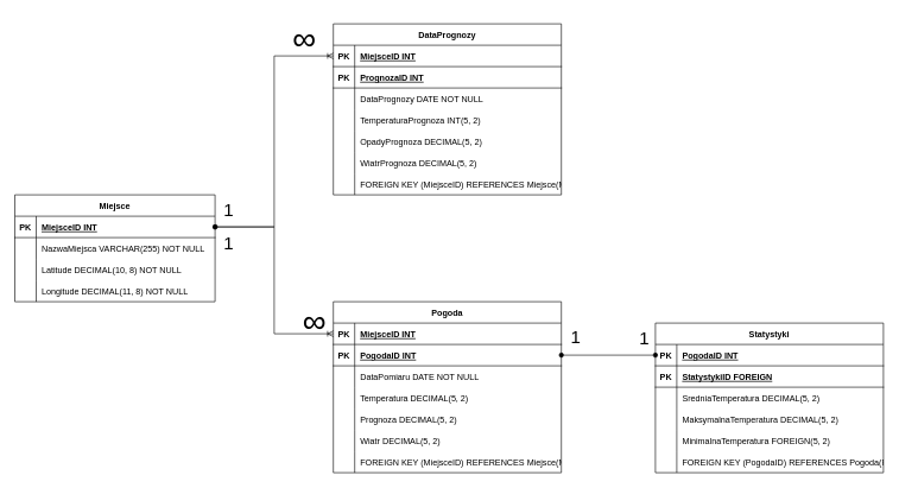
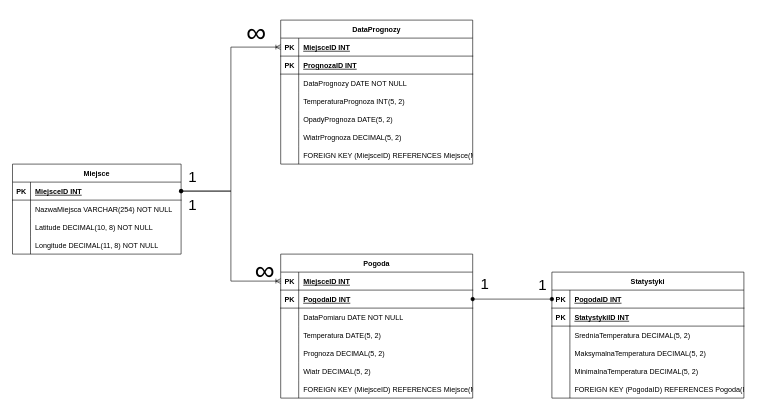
- <mxCell id="71" value="OpadyPrognoza DECIMAL(5, 2)" style="shape=partialRectangle;overflow=hidden;connectable=0;fillColor=none;align=left;strokeColor=inherit;top=0;left=0;bottom=0;right=0;spacingLeft=6;" vertex="1" parent="69"><mxGeometry x="30" width="290" height="30" as="geometry"><mxRectangle width="290" height="30" as="alternateBounds" /></mxGeometry></mxCell>
+ <mxCell id="71" value="OpadyPrognoza DATE(5, 2)" style="shape=partialRectangle;overflow=hidden;connectable=0;fillColor=none;align=left;strokeColor=inherit;top=0;left=0;bottom=0;right=0;spacingLeft=6;" vertex="1" parent="69"><mxGeometry x="30" width="290" height="30" as="geometry"><mxRectangle width="290" height="30" as="alternateBounds" /></mxGeometry></mxCell>
- <mxCell id="8" value="NazwaMiejsca VARCHAR(255) NOT NULL" style="shape=partialRectangle;overflow=hidden;connectable=0;fillColor=none;align=left;strokeColor=inherit;top=0;left=0;bottom=0;right=0;spacingLeft=6;" vertex="1" parent="6"><mxGeometry x="30" width="251" height="30" as="geometry"><mxRectangle width="251" height="30" as="alternateBounds" /></mxGeometry></mxCell>
+ <mxCell id="8" value="NazwaMiejsca VARCHAR(254) NOT NULL" style="shape=partialRectangle;overflow=hidden;connectable=0;fillColor=none;align=left;strokeColor=inherit;top=0;left=0;bottom=0;right=0;spacingLeft=6;" vertex="1" parent="6"><mxGeometry x="30" width="251" height="30" as="geometry"><mxRectangle width="251" height="30" as="alternateBounds" /></mxGeometry></mxCell>
- <mxCell id="43" value="StatystykiID FOREIGN " style="shape=partialRectangle;overflow=hidden;connectable=0;fillColor=none;align=left;strokeColor=inherit;top=0;left=0;bottom=0;right=0;spacingLeft=6;fontStyle=5;" vertex="1" parent="41"><mxGeometry x="30" width="290" height="30" as="geometry"><mxRectangle width="290" height="30" as="alternateBounds" /></mxGeometry></mxCell>
+ <mxCell id="43" value="StatystykiID INT " style="shape=partialRectangle;overflow=hidden;connectable=0;fillColor=none;align=left;strokeColor=inherit;top=0;left=0;bottom=0;right=0;spacingLeft=6;fontStyle=5;" vertex="1" parent="41"><mxGeometry x="30" width="290" height="30" as="geometry"><mxRectangle width="290" height="30" as="alternateBounds" /></mxGeometry></mxCell>
- <mxCell id="27" value="Temperatura DECIMAL(5, 2)" style="shape=partialRectangle;overflow=hidden;connectable=0;fillColor=none;align=left;strokeColor=inherit;top=0;left=0;bottom=0;right=0;spacingLeft=6;" vertex="1" parent="25"><mxGeometry x="30" width="290" height="30" as="geometry"><mxRectangle width="290" height="30" as="alternateBounds" /></mxGeometry></mxCell>
+ <mxCell id="27" value="Temperatura DATE(5, 2)" style="shape=partialRectangle;overflow=hidden;connectable=0;fillColor=none;align=left;strokeColor=inherit;top=0;left=0;bottom=0;right=0;spacingLeft=6;" vertex="1" parent="25"><mxGeometry x="30" width="290" height="30" as="geometry"><mxRectangle width="290" height="30" as="alternateBounds" /></mxGeometry></mxCell>
- <mxCell id="52" value="MinimalnaTemperatura FOREIGN(5, 2)" style="shape=partialRectangle;overflow=hidden;connectable=0;fillColor=none;align=left;strokeColor=inherit;top=0;left=0;bottom=0;right=0;spacingLeft=6;" vertex="1" parent="50"><mxGeometry x="30" width="290" height="30" as="geometry"><mxRectangle width="290" height="30" as="alternateBounds" /></mxGeometry></mxCell>
+ <mxCell id="52" value="MinimalnaTemperatura DECIMAL(5, 2)" style="shape=partialRectangle;overflow=hidden;connectable=0;fillColor=none;align=left;strokeColor=inherit;top=0;left=0;bottom=0;right=0;spacingLeft=6;" vertex="1" parent="50"><mxGeometry x="30" width="290" height="30" as="geometry"><mxRectangle width="290" height="30" as="alternateBounds" /></mxGeometry></mxCell>
